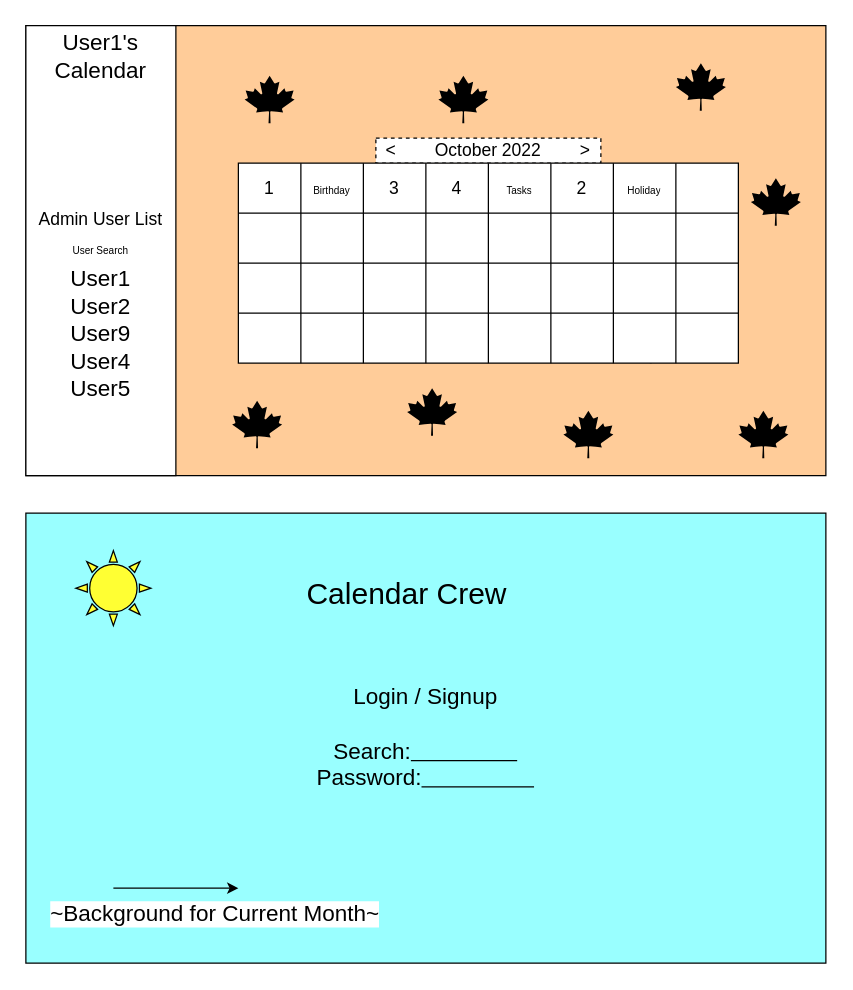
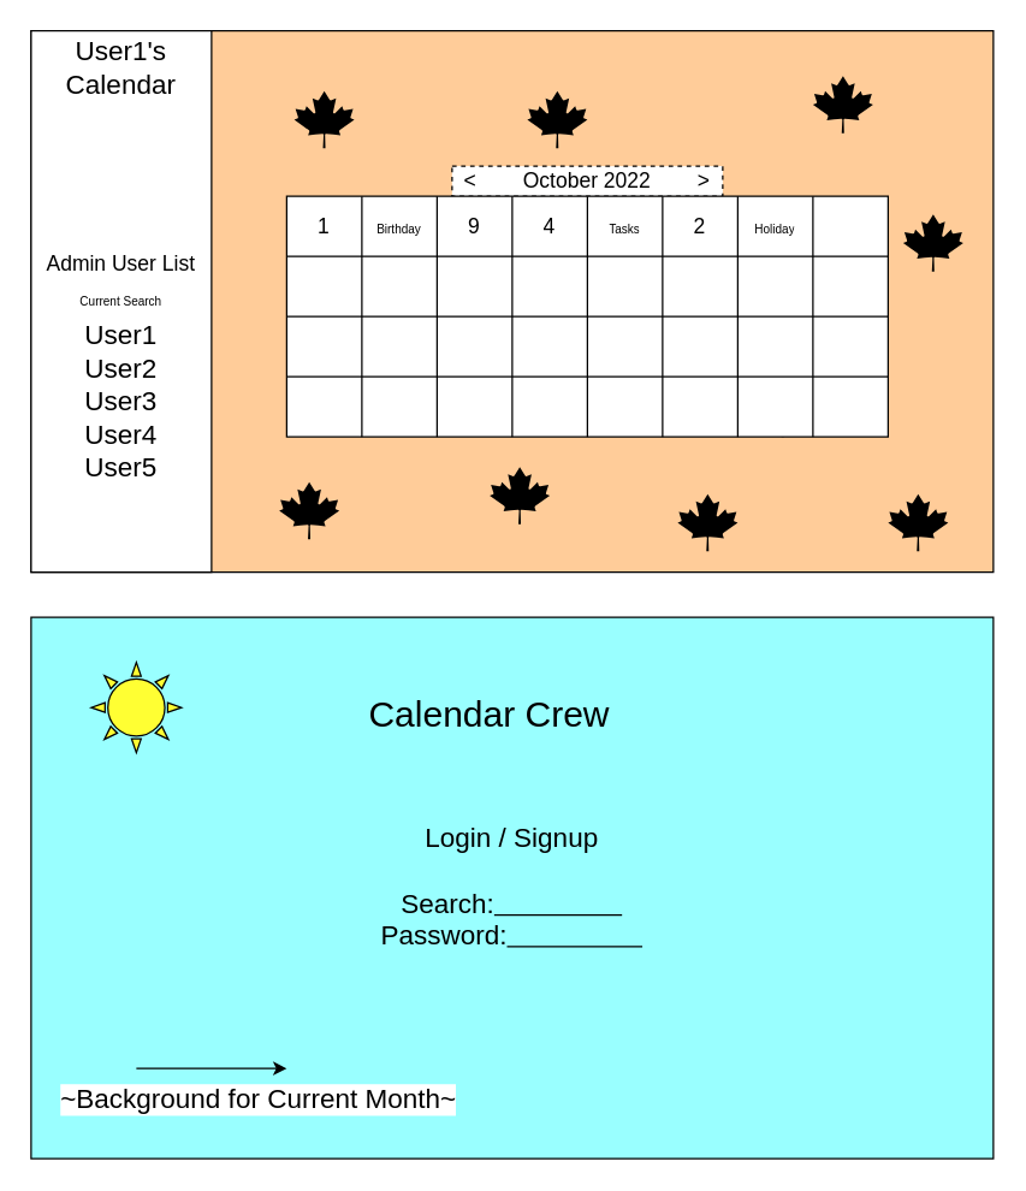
- <mxCell id="28" value="3" style="shape=partialRectangle;html=1;whiteSpace=wrap;connectable=0;overflow=hidden;fillColor=none;top=0;left=0;bottom=0;right=0;pointerEvents=1;fontSize=14;" vertex="1" parent="25"><mxGeometry x="100" width="50" height="40" as="geometry"><mxRectangle width="50" height="40" as="alternateBounds" /></mxGeometry></mxCell>
+ <mxCell id="28" value="9" style="shape=partialRectangle;html=1;whiteSpace=wrap;connectable=0;overflow=hidden;fillColor=none;top=0;left=0;bottom=0;right=0;pointerEvents=1;fontSize=14;" vertex="1" parent="25"><mxGeometry x="100" width="50" height="40" as="geometry"><mxRectangle width="50" height="40" as="alternateBounds" /></mxGeometry></mxCell>
- <mxCell id="22" value="User Search" style="text;html=1;strokeColor=none;fillColor=none;align=center;verticalAlign=middle;whiteSpace=wrap;rounded=0;fontSize=8;" vertex="1" parent="1"><mxGeometry x="50" y="185" width="60" height="30" as="geometry" /></mxCell>
+ <mxCell id="22" value="Current Search" style="text;html=1;strokeColor=none;fillColor=none;align=center;verticalAlign=middle;whiteSpace=wrap;rounded=0;fontSize=8;" vertex="1" parent="1"><mxGeometry x="50" y="185" width="60" height="30" as="geometry" /></mxCell>
- <mxCell id="9" value="User1&#10;User2&#10;User9&#10;User4&#10;User5&#10;" style="text;strokeColor=none;fillColor=none;align=left;verticalAlign=middle;spacingLeft=4;spacingRight=4;overflow=hidden;points=[[0,0.5],[1,0.5]];portConstraint=eastwest;rotatable=0;fontSize=18;" vertex="1" parent="1"><mxGeometry x="50" y="210" width="80" height="110" as="geometry" /></mxCell>
+ <mxCell id="9" value="User1&#10;User2&#10;User3&#10;User4&#10;User5&#10;" style="text;strokeColor=none;fillColor=none;align=left;verticalAlign=middle;spacingLeft=4;spacingRight=4;overflow=hidden;points=[[0,0.5],[1,0.5]];portConstraint=eastwest;rotatable=0;fontSize=18;" vertex="1" parent="1"><mxGeometry x="50" y="210" width="80" height="110" as="geometry" /></mxCell>
